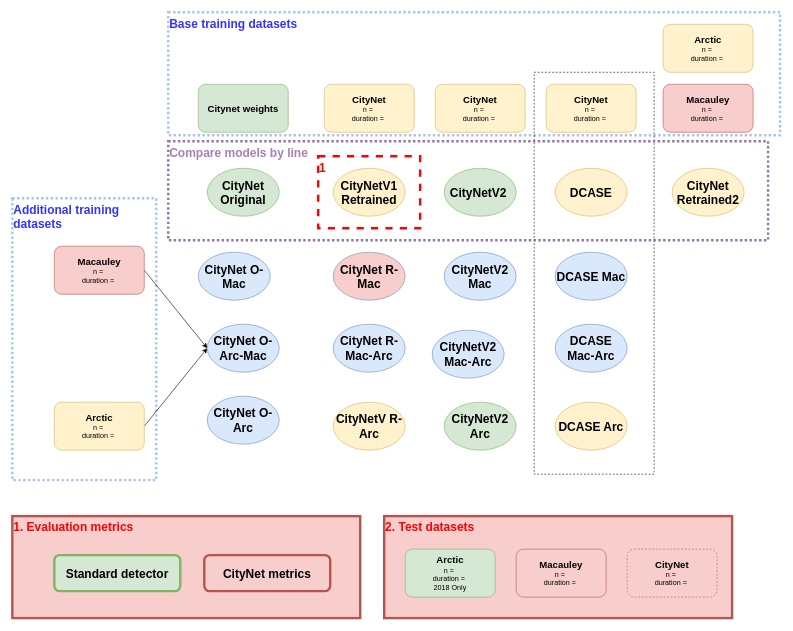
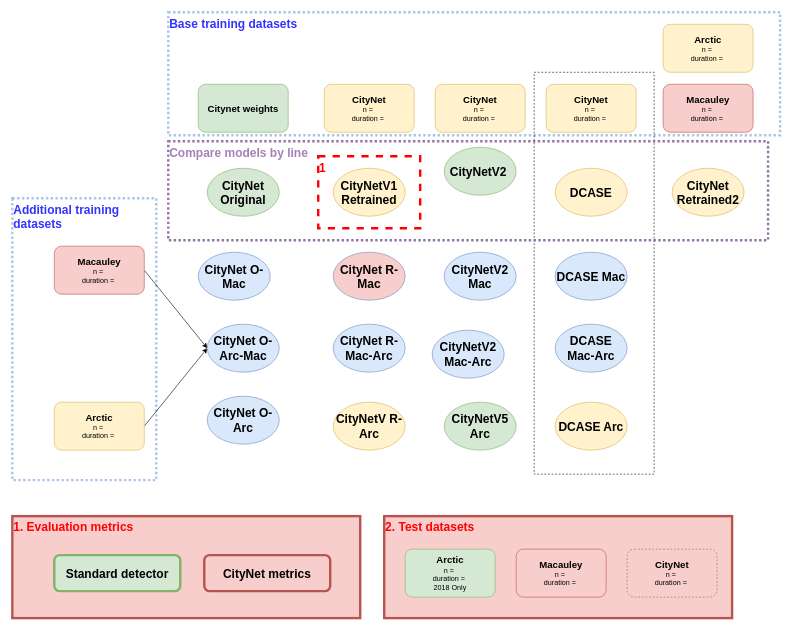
- <mxCell id="21" value="&lt;b&gt;&lt;font style=&quot;font-size: 20px&quot;&gt;CityNetV2&amp;nbsp;&lt;br&gt;&lt;/font&gt;&lt;/b&gt;" style="ellipse;whiteSpace=wrap;html=1;fillColor=#d5e8d4;strokeColor=#82b366;" vertex="1" parent="1"><mxGeometry x="740" y="280" width="120" height="80" as="geometry" /></mxCell>
+ <mxCell id="21" value="&lt;b&gt;&lt;font style=&quot;font-size: 20px&quot;&gt;CityNetV2&amp;nbsp;&lt;br&gt;&lt;/font&gt;&lt;/b&gt;" style="ellipse;whiteSpace=wrap;html=1;fillColor=#d5e8d4;strokeColor=#82b366;" vertex="1" parent="1"><mxGeometry x="740" y="245" width="120" height="80" as="geometry" /></mxCell>
- <mxCell id="23" value="&lt;b&gt;&lt;font style=&quot;font-size: 20px&quot;&gt;CityNetV2&lt;br&gt;Arc&lt;/font&gt;&lt;/b&gt;" style="ellipse;whiteSpace=wrap;html=1;fillColor=#d5e8d4;strokeColor=#82b366;" vertex="1" parent="1"><mxGeometry x="740" y="670" width="120" height="80" as="geometry" /></mxCell>
+ <mxCell id="23" value="&lt;b&gt;&lt;font style=&quot;font-size: 20px&quot;&gt;CityNetV5&lt;br&gt;Arc&lt;/font&gt;&lt;/b&gt;" style="ellipse;whiteSpace=wrap;html=1;fillColor=#d5e8d4;strokeColor=#82b366;" vertex="1" parent="1"><mxGeometry x="740" y="670" width="120" height="80" as="geometry" /></mxCell>
